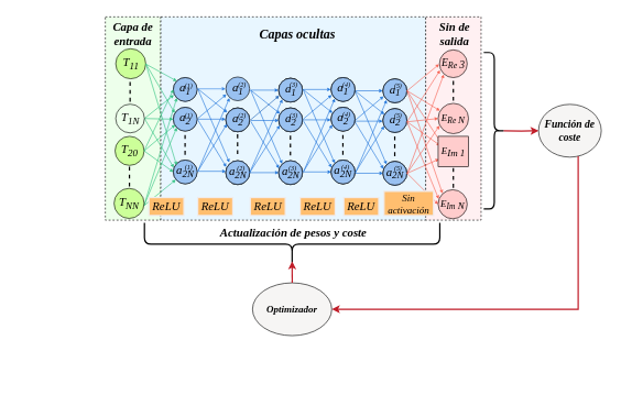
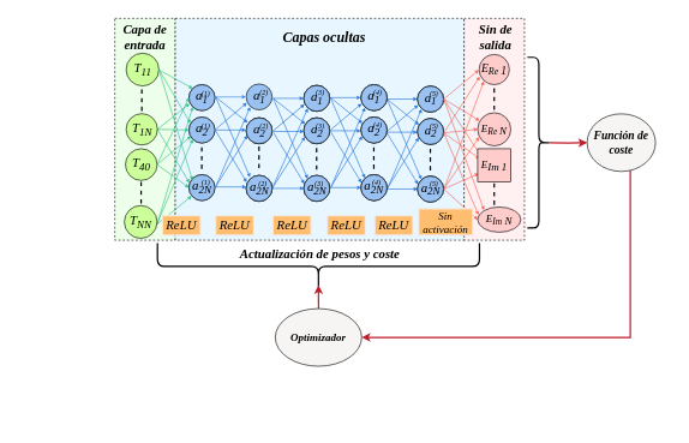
- <mxCell id="145" value="&lt;font style=&quot;font-size: 14px;&quot;&gt;&lt;i style=&quot;font-size: 16px;&quot;&gt;&lt;font style=&quot;font-size: 16px;&quot; data-font-src=&quot;https://fonts.googleapis.com/css?family=Computer+modern&quot; face=&quot;Computer modern&quot; color=&quot;#000000&quot;&gt;E&lt;sub&gt;Re &lt;font style=&quot;font-size: 16px;&quot;&gt;3&lt;/font&gt;&lt;/sub&gt;&lt;/font&gt;&lt;/i&gt;&lt;/font&gt;" style="ellipse;whiteSpace=wrap;html=1;aspect=fixed;fillColor=#FFCCCC;strokeColor=#000000;" vertex="1" parent="2"><mxGeometry x="645" y="55" width="42" height="42" as="geometry" /></mxCell>
+ <mxCell id="145" value="&lt;font style=&quot;font-size: 14px;&quot;&gt;&lt;i style=&quot;font-size: 16px;&quot;&gt;&lt;font style=&quot;font-size: 16px;&quot; data-font-src=&quot;https://fonts.googleapis.com/css?family=Computer+modern&quot; face=&quot;Computer modern&quot; color=&quot;#000000&quot;&gt;E&lt;sub&gt;Re &lt;font style=&quot;font-size: 16px;&quot;&gt;1&lt;/font&gt;&lt;/sub&gt;&lt;/font&gt;&lt;/i&gt;&lt;/font&gt;" style="ellipse;whiteSpace=wrap;html=1;aspect=fixed;fillColor=#FFCCCC;strokeColor=#000000;" vertex="1" parent="2"><mxGeometry x="645" y="55" width="42" height="42" as="geometry" /></mxCell>
- <mxCell id="177" value="&lt;font style=&quot;font-size: 18px;&quot; data-font-src=&quot;https://fonts.googleapis.com/css?family=Computer+modern&quot; face=&quot;Computer modern&quot; color=&quot;#000000&quot;&gt;&lt;i&gt;T&lt;sub&gt;1N&lt;/sub&gt;&lt;/i&gt;&lt;/font&gt;" style="ellipse;whiteSpace=wrap;html=1;aspect=fixed;fillColor=#edffeb;strokeColor=#000000;" vertex="1" parent="2"><mxGeometry x="154.75" y="137.25" width="43.5" height="43.5" as="geometry" /></mxCell>
+ <mxCell id="177" value="&lt;font style=&quot;font-size: 18px;&quot; data-font-src=&quot;https://fonts.googleapis.com/css?family=Computer+modern&quot; face=&quot;Computer modern&quot; color=&quot;#000000&quot;&gt;&lt;i&gt;T&lt;sub&gt;1N&lt;/sub&gt;&lt;/i&gt;&lt;/font&gt;" style="ellipse;whiteSpace=wrap;html=1;aspect=fixed;fillColor=#ccff99;strokeColor=#000000;" vertex="1" parent="2"><mxGeometry x="154.75" y="137.25" width="43.5" height="43.5" as="geometry" /></mxCell>
- <mxCell id="178" value="&lt;font style=&quot;font-size: 18px;&quot; data-font-src=&quot;https://fonts.googleapis.com/css?family=Computer+modern&quot; face=&quot;Computer modern&quot; color=&quot;#000000&quot;&gt;&lt;i&gt;T&lt;sub&gt;20&lt;/sub&gt;&lt;/i&gt;&lt;/font&gt;" style="ellipse;whiteSpace=wrap;html=1;aspect=fixed;fillColor=#ccff99;strokeColor=#000000;" vertex="1" parent="2"><mxGeometry x="153.75" y="186" width="44" height="44" as="geometry" /></mxCell>
+ <mxCell id="178" value="&lt;font style=&quot;font-size: 18px;&quot; data-font-src=&quot;https://fonts.googleapis.com/css?family=Computer+modern&quot; face=&quot;Computer modern&quot; color=&quot;#000000&quot;&gt;&lt;i&gt;T&lt;sub&gt;40&lt;/sub&gt;&lt;/i&gt;&lt;/font&gt;" style="ellipse;whiteSpace=wrap;html=1;aspect=fixed;fillColor=#ccff99;strokeColor=#000000;" vertex="1" parent="2"><mxGeometry x="153.75" y="186" width="44" height="44" as="geometry" /></mxCell>
- <mxCell id="144" value="&lt;font style=&quot;font-size: 13px;&quot; color=&quot;#000000&quot;&gt;&lt;i style=&quot;font-size: 15px;&quot;&gt;&lt;font style=&quot;font-size: 15px;&quot; data-font-src=&quot;https://fonts.googleapis.com/css?family=Computer+modern&quot; face=&quot;Computer modern&quot;&gt;E&lt;sub&gt;Im&lt;font style=&quot;font-size: 15px;&quot;&gt; N&lt;/font&gt;&lt;/sub&gt;&lt;/font&gt;&lt;/i&gt;&lt;/font&gt;" style="ellipse;whiteSpace=wrap;html=1;aspect=fixed;fillColor=#FFCCCC;strokeColor=#000000;" vertex="1" parent="2"><mxGeometry x="643" y="266.88" width="44" height="44" as="geometry" /></mxCell>
+ <mxCell id="144" value="&lt;font style=&quot;font-size: 13px;&quot; color=&quot;#000000&quot;&gt;&lt;i style=&quot;font-size: 15px;&quot;&gt;&lt;font style=&quot;font-size: 15px;&quot; data-font-src=&quot;https://fonts.googleapis.com/css?family=Computer+modern&quot; face=&quot;Computer modern&quot;&gt;E&lt;sub&gt;Im&lt;font style=&quot;font-size: 15px;&quot;&gt; N&lt;/font&gt;&lt;/sub&gt;&lt;/font&gt;&lt;/i&gt;&lt;/font&gt;" style="ellipse;whiteSpace=wrap;html=1;aspect=fixed;fillColor=#FFCCCC;strokeColor=#000000;" vertex="1" parent="2"><mxGeometry x="643" y="266.88" width="60" height="35" as="geometry" /></mxCell>
